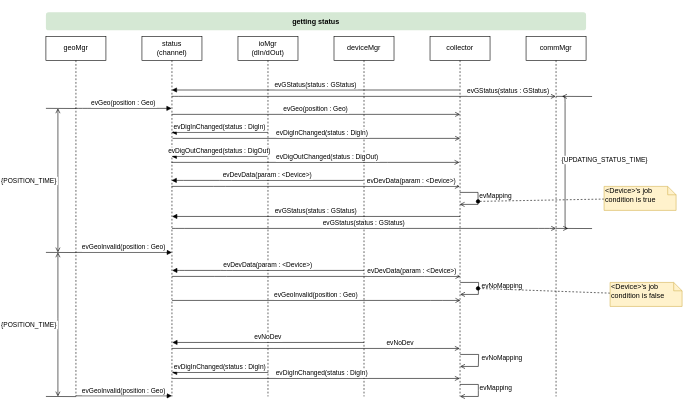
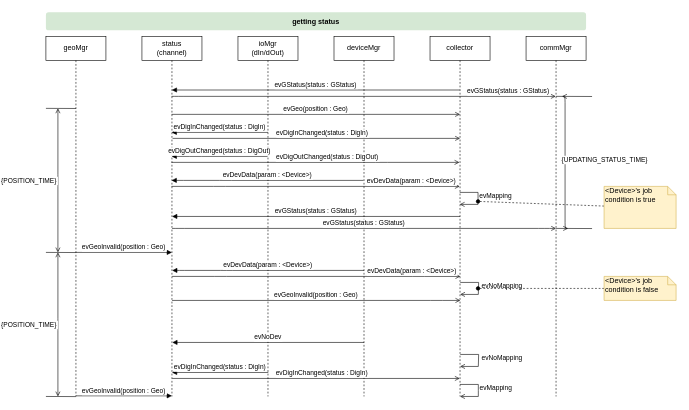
- <mxCell id="35" value="evGeo(position : Geo)" style="edgeStyle=none;verticalLabelPosition=top;verticalAlign=bottom;endArrow=block;endFill=1;" parent="1" source="3" target="4" edge="1"><mxGeometry x="125" y="32.5" width="100" height="100" as="geometry"><mxPoint x="70" y="140" as="sourcePoint" /><mxPoint x="240" y="180" as="targetPoint" /><Array as="points"><mxPoint x="80" y="180" /><mxPoint x="200" y="180" /></Array></mxGeometry></mxCell>
- <mxCell id="31" value="&amp;lt;Device&amp;gt;'s job condition is true" style="shape=note;whiteSpace=wrap;html=1;size=14;verticalAlign=top;align=left;spacingTop=-6;fillColor=#fff2cc;strokeColor=#d6b656;" parent="1" vertex="1"><mxGeometry x="950" y="310" width="120" height="40" as="geometry" /></mxCell>
+ <mxCell id="31" value="&amp;lt;Device&amp;gt;'s job condition is true" style="shape=note;whiteSpace=wrap;html=1;size=14;verticalAlign=top;align=left;spacingTop=-6;fillColor=#fff2cc;strokeColor=#d6b656;" parent="1" vertex="1"><mxGeometry x="950" y="310" width="120" height="70" as="geometry" /></mxCell>
- <mxCell id="33" value="&amp;lt;Device&amp;gt;'s job condition is false" style="shape=note;whiteSpace=wrap;html=1;size=14;verticalAlign=top;align=left;spacingTop=-6;fillColor=#fff2cc;strokeColor=#d6b656;" parent="1" vertex="1"><mxGeometry x="960" y="470" width="120" height="40" as="geometry" /></mxCell>
+ <mxCell id="33" value="&amp;lt;Device&amp;gt;'s job condition is false" style="shape=note;whiteSpace=wrap;html=1;size=14;verticalAlign=top;align=left;spacingTop=-6;fillColor=#fff2cc;strokeColor=#d6b656;" parent="1" vertex="1"><mxGeometry x="950" y="460" width="120" height="40" as="geometry" /></mxCell>
- <mxCell id="41" value="evNoDev" style="edgeStyle=none;verticalLabelPosition=top;verticalAlign=bottom;endArrow=open;endFill=0;" parent="1" source="4" target="12" edge="1"><mxGeometry width="100" height="100" as="geometry"><mxPoint x="560" y="580" as="sourcePoint" /><mxPoint x="240.5" y="580" as="targetPoint" /><Array as="points"><mxPoint x="410" y="580" /><mxPoint x="510" y="580" /></Array><mxPoint x="141" as="offset" /></mxGeometry></mxCell>
